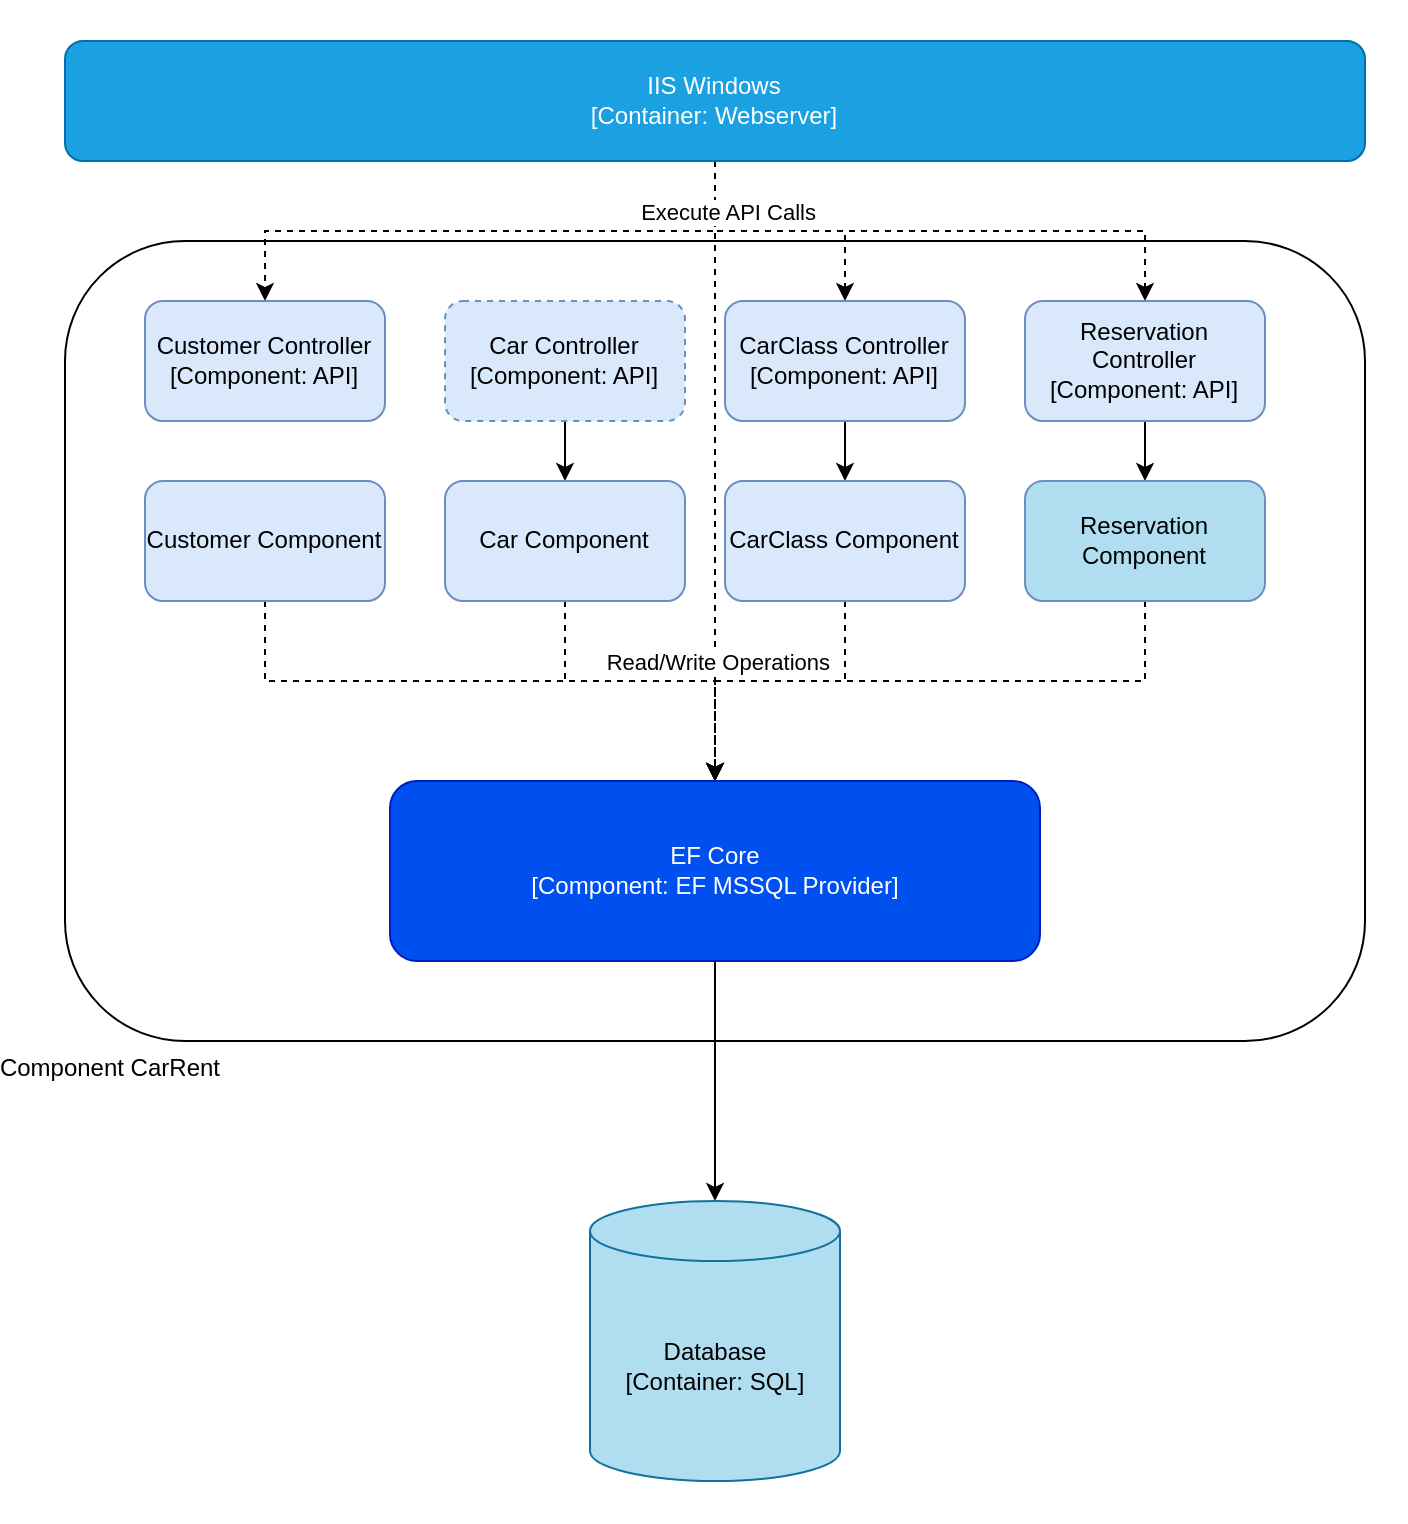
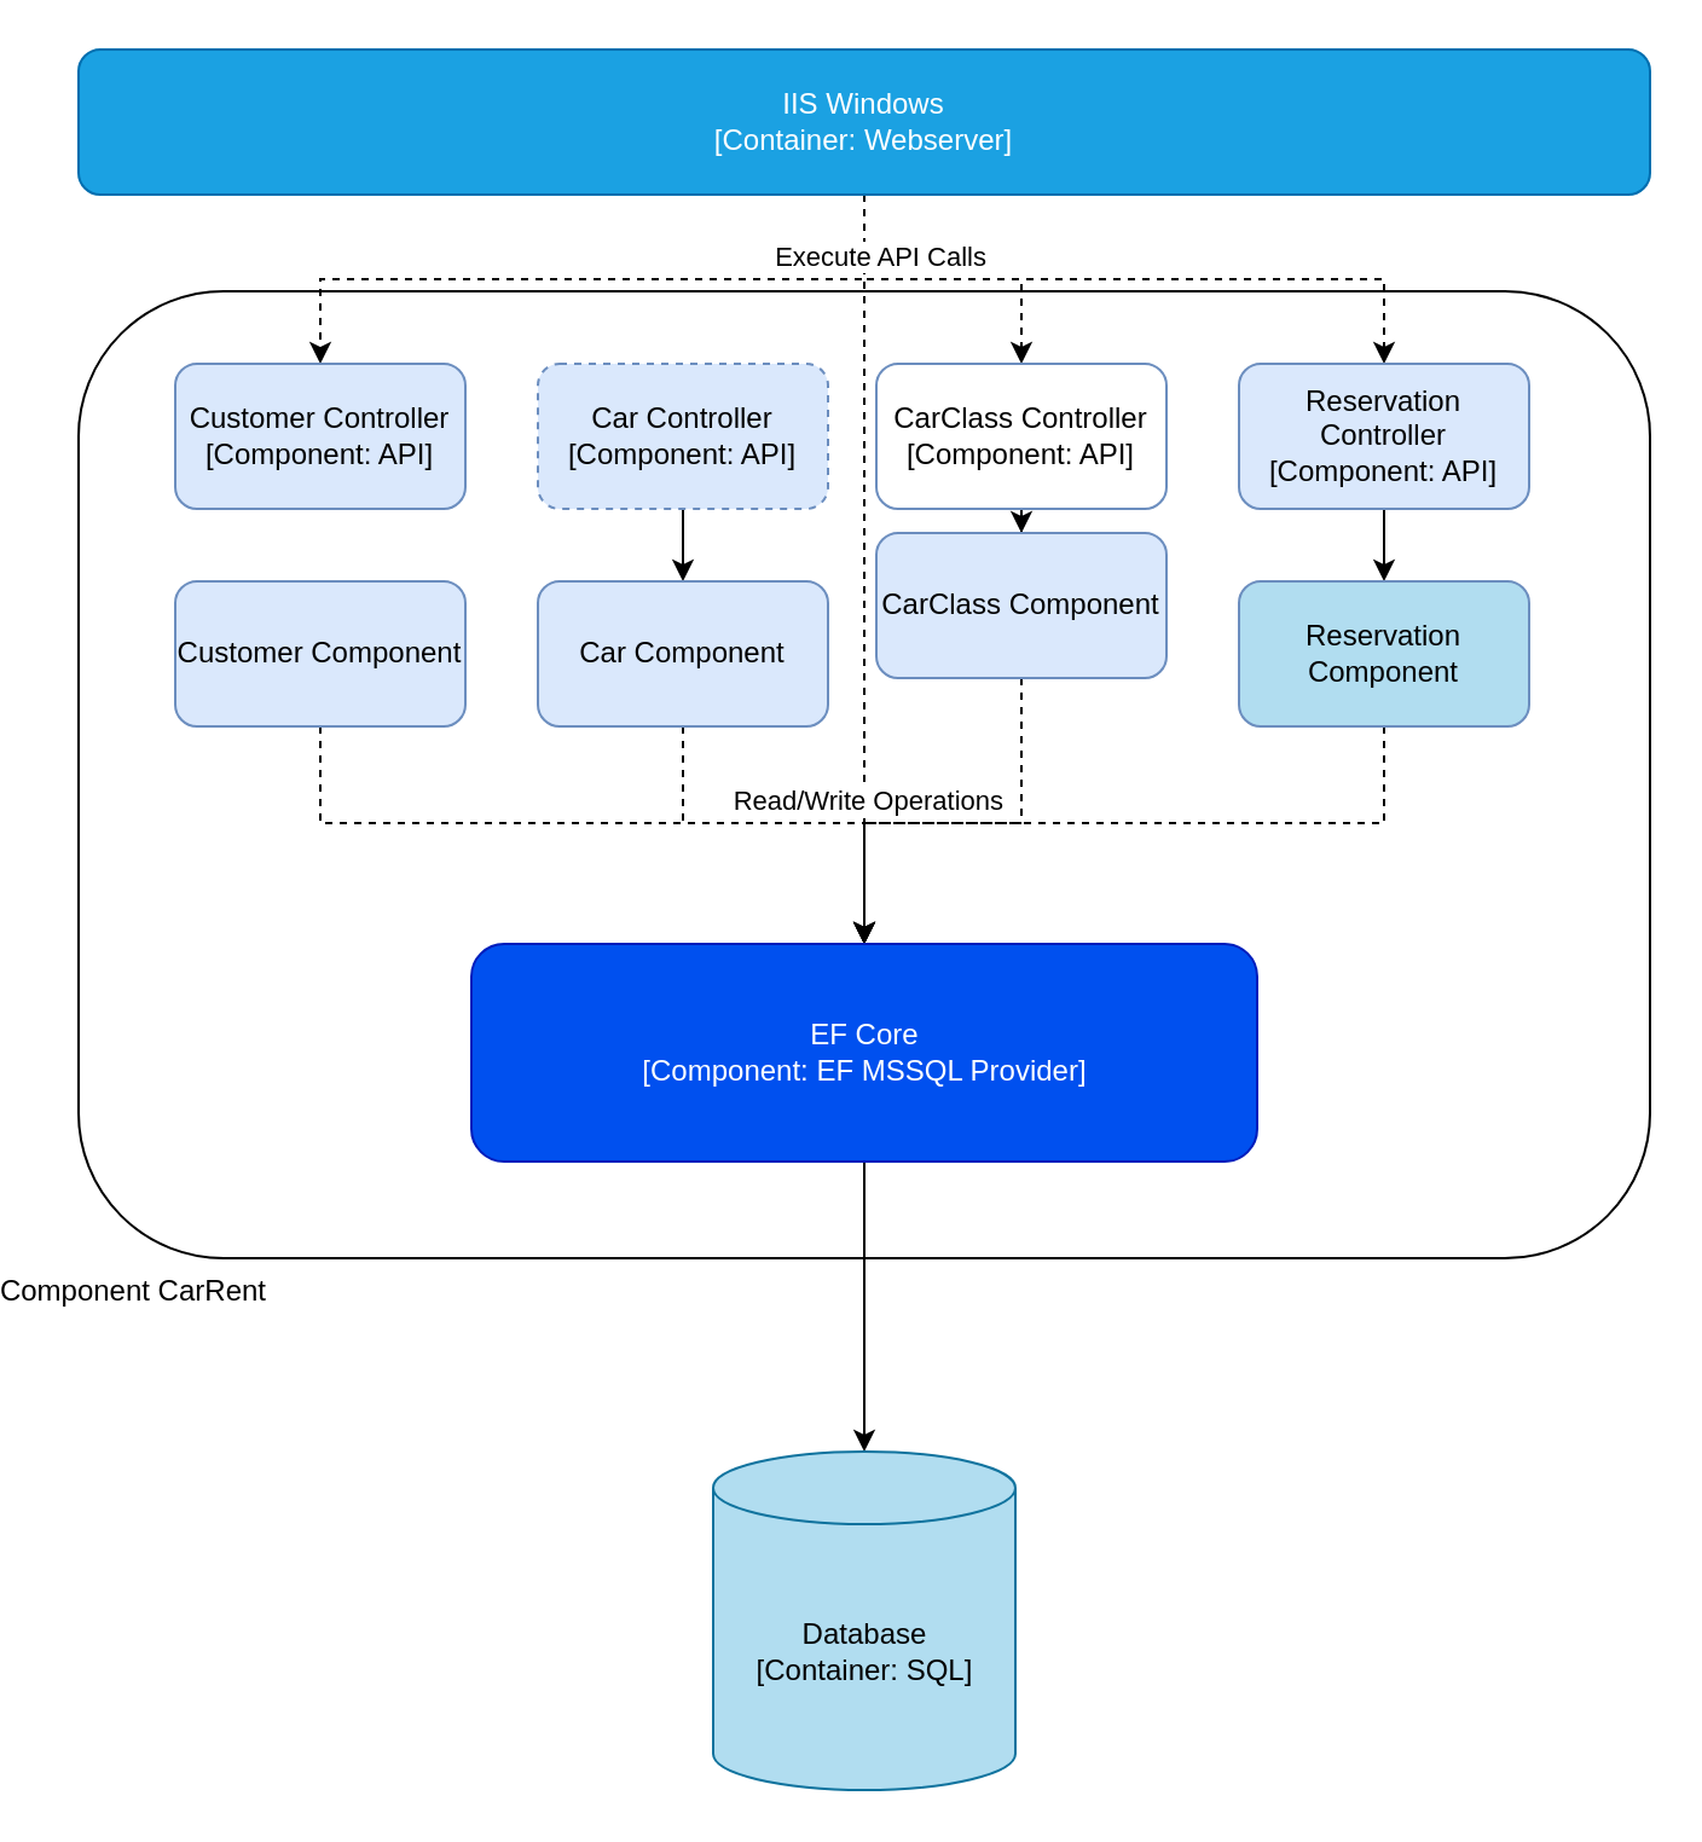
- <mxCell id="9" value="&lt;span&gt;CarClass Controller&lt;/span&gt;&lt;br&gt;&lt;span&gt;[Component: API]&lt;/span&gt;" style="rounded=1;whiteSpace=wrap;html=1;fillColor=#dae8fc;strokeColor=#6c8ebf;" vertex="1" parent="1"><mxGeometry x="350" y="150" width="120" height="60" as="geometry" /></mxCell>
+ <mxCell id="9" value="&lt;span&gt;CarClass Controller&lt;/span&gt;&lt;br&gt;&lt;span&gt;[Component: API]&lt;/span&gt;" style="rounded=1;whiteSpace=wrap;html=1;fillColor=#ffffff;strokeColor=#6c8ebf;" vertex="1" parent="1"><mxGeometry x="350" y="150" width="120" height="60" as="geometry" /></mxCell>
- <mxCell id="18" value="CarClass Component" style="rounded=1;whiteSpace=wrap;html=1;fillColor=#dae8fc;strokeColor=#6c8ebf;" vertex="1" parent="1"><mxGeometry x="350" y="240" width="120" height="60" as="geometry" /></mxCell>
+ <mxCell id="18" value="CarClass Component" style="rounded=1;whiteSpace=wrap;html=1;fillColor=#dae8fc;strokeColor=#6c8ebf;" vertex="1" parent="1"><mxGeometry x="350" y="220" width="120" height="60" as="geometry" /></mxCell>
